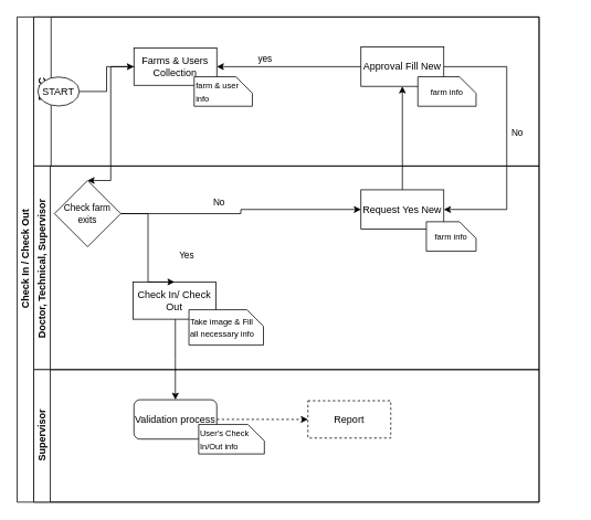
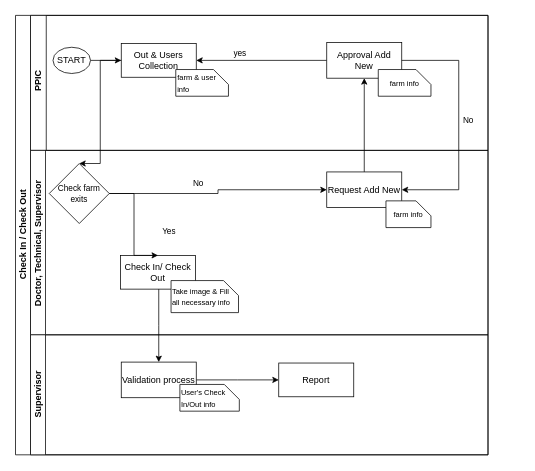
- <mxCell id="6" value="Farms &amp;amp; Users&lt;br&gt;Collection" style="rounded=0;whiteSpace=wrap;html=1;fontFamily=Helvetica;fontSize=12;fontColor=#000000;align=center;" parent="3" vertex="1"><mxGeometry x="121" y="37.5" width="100" height="45" as="geometry" /></mxCell>
+ <mxCell id="6" value="Out &amp;amp; Users&lt;br&gt;Collection" style="rounded=0;whiteSpace=wrap;html=1;fontFamily=Helvetica;fontSize=12;fontColor=#000000;align=center;" parent="3" vertex="1"><mxGeometry x="121" y="37.5" width="100" height="45" as="geometry" /></mxCell>
- <mxCell id="9" value="Approval Fill New" style="rounded=0;whiteSpace=wrap;html=1;fontFamily=Helvetica;fontSize=12;fontColor=#000000;align=center;labelBorderColor=none;" vertex="1" parent="3"><mxGeometry x="395" y="36.25" width="100" height="47.5" as="geometry" /></mxCell>
+ <mxCell id="9" value="Approval Add New" style="rounded=0;whiteSpace=wrap;html=1;fontFamily=Helvetica;fontSize=12;fontColor=#000000;align=center;labelBorderColor=none;" vertex="1" parent="3"><mxGeometry x="395" y="36.25" width="100" height="47.5" as="geometry" /></mxCell>
- <mxCell id="5" value="START" style="ellipse;whiteSpace=wrap;html=1;" parent="3" vertex="1"><mxGeometry x="5" y="72.5" width="50" height="35" as="geometry" /></mxCell>
+ <mxCell id="5" value="START" style="ellipse;whiteSpace=wrap;html=1;" parent="3" vertex="1"><mxGeometry x="30" y="42.5" width="50" height="35" as="geometry" /></mxCell>
- <mxCell id="21" value="Request Yes New" style="rounded=0;whiteSpace=wrap;html=1;fontFamily=Helvetica;fontSize=12;fontColor=#000000;align=center;labelBorderColor=none;" vertex="1" parent="15"><mxGeometry x="395" y="28.75" width="100" height="47.5" as="geometry" /></mxCell>
+ <mxCell id="21" value="Request Add New" style="rounded=0;whiteSpace=wrap;html=1;fontFamily=Helvetica;fontSize=12;fontColor=#000000;align=center;labelBorderColor=none;" vertex="1" parent="15"><mxGeometry x="395" y="28.75" width="100" height="47.5" as="geometry" /></mxCell>
- <mxCell id="27" value="Validation process" style="whiteSpace=wrap;html=1;fontFamily=Helvetica;fontSize=12;fontColor=#000000;align=center;labelBorderColor=none;rounded=1;" vertex="1" parent="25"><mxGeometry x="121" y="36.37" width="100" height="47.5" as="geometry" /></mxCell>
+ <mxCell id="27" value="Validation process" style="rounded=0;whiteSpace=wrap;html=1;fontFamily=Helvetica;fontSize=12;fontColor=#000000;align=center;labelBorderColor=none;" vertex="1" parent="25"><mxGeometry x="121" y="36.37" width="100" height="47.5" as="geometry" /></mxCell>
- <mxCell id="26" style="edgeStyle=elbowEdgeStyle;rounded=0;orthogonalLoop=1;jettySize=auto;html=1;entryX=0;entryY=0.5;entryDx=0;entryDy=0;fontSize=11;dashed=1;" edge="1" parent="25" source="27" target="29"><mxGeometry relative="1" as="geometry" /></mxCell>
+ <mxCell id="26" style="edgeStyle=elbowEdgeStyle;rounded=0;orthogonalLoop=1;jettySize=auto;html=1;entryX=0;entryY=0.5;entryDx=0;entryDy=0;fontSize=11;" edge="1" parent="25" source="27" target="29"><mxGeometry relative="1" as="geometry" /></mxCell>
- <mxCell id="29" value="Report" style="rounded=0;whiteSpace=wrap;html=1;fontFamily=Helvetica;fontSize=12;fontColor=#000000;align=center;dashed=1;" vertex="1" parent="25"><mxGeometry x="331" y="37.62" width="100" height="45" as="geometry" /></mxCell>
+ <mxCell id="29" value="Report" style="rounded=0;whiteSpace=wrap;html=1;fontFamily=Helvetica;fontSize=12;fontColor=#000000;align=center;" vertex="1" parent="25"><mxGeometry x="331" y="37.62" width="100" height="45" as="geometry" /></mxCell>
